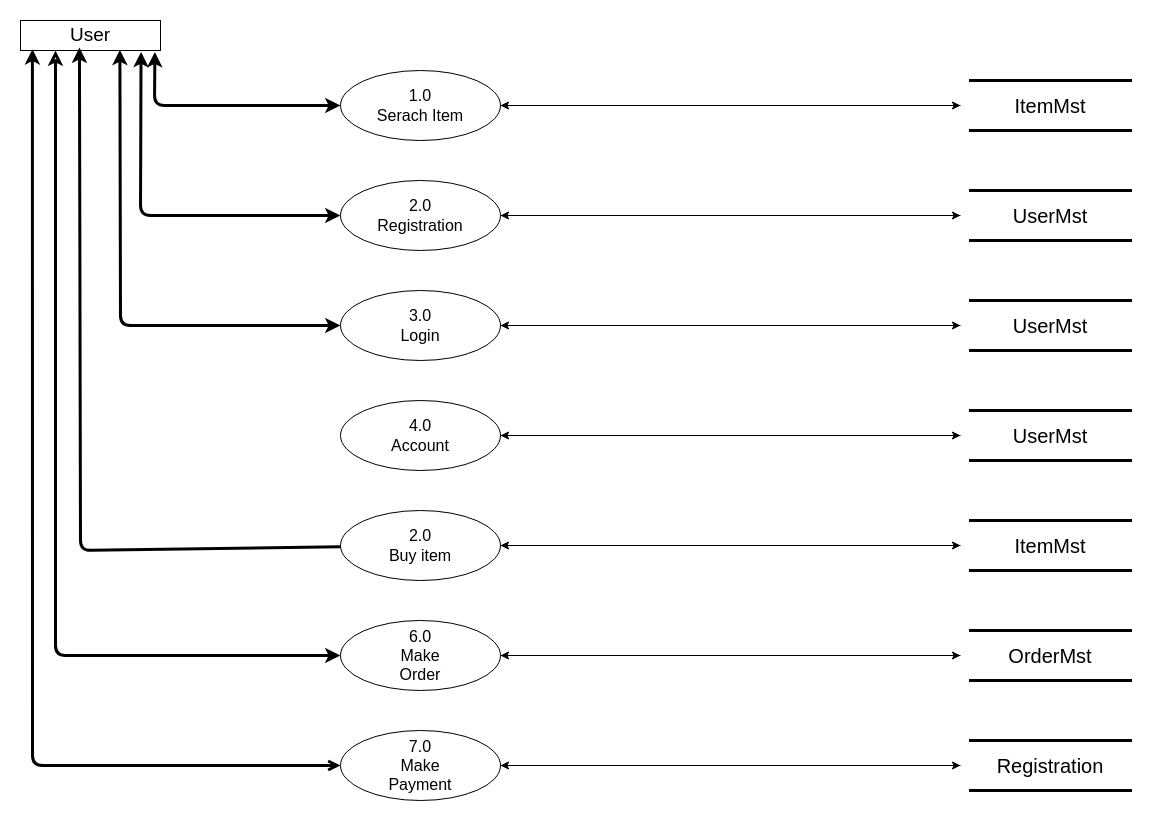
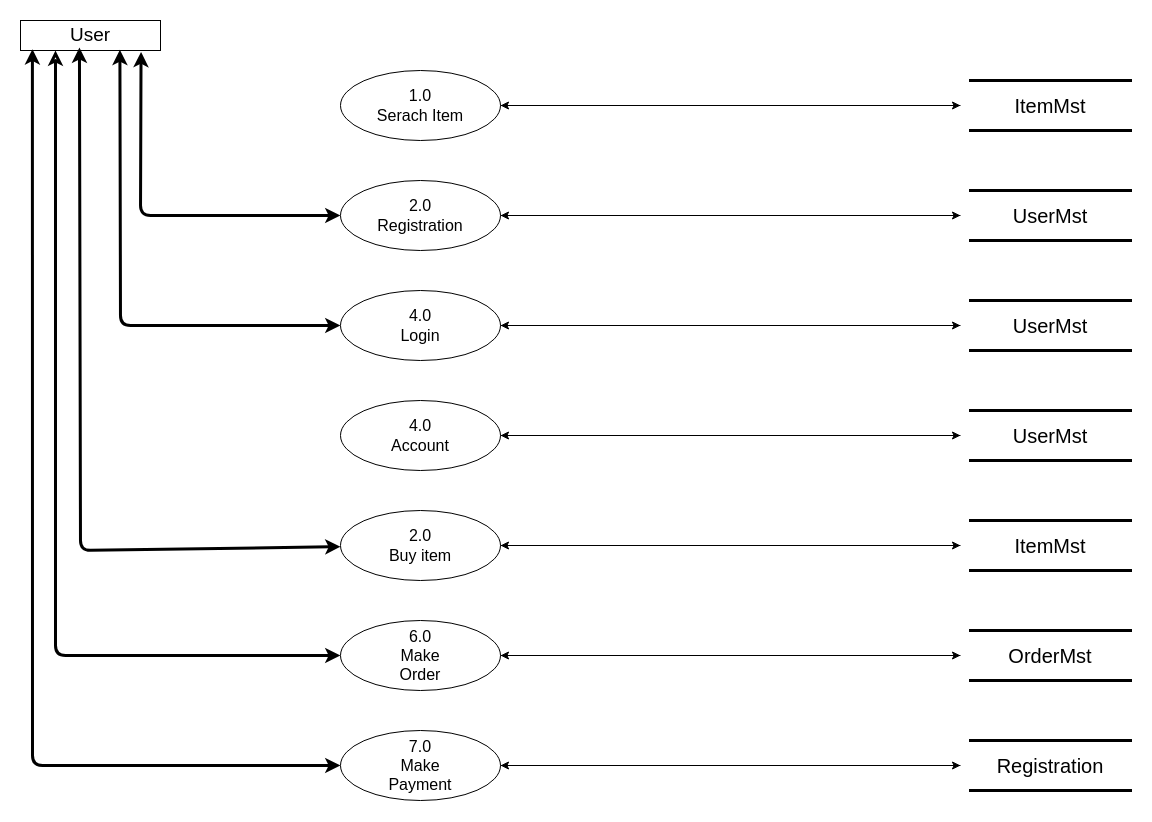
- <mxCell id="24" value="" style="endArrow=classic;html=1;exitX=0.96;exitY=1.048;exitDx=0;exitDy=0;exitPerimeter=0;startArrow=classic;strokeWidth=3;" parent="1" source="2" target="3" edge="1"><mxGeometry as="geometry"><Array as="points"><mxPoint x="154" y="105" /></Array></mxGeometry></mxCell>
- <mxCell id="5" value="&lt;font style=&quot;font-size: 16px;&quot;&gt;3.0&lt;br&gt;Login&lt;/font&gt;" style="shape=ellipse;whiteSpace=wrap;html=1;" parent="1" vertex="1"><mxGeometry x="340" y="290" width="160" height="70" as="geometry" /></mxCell>
+ <mxCell id="5" value="&lt;font style=&quot;font-size: 16px;&quot;&gt;4.0&lt;br&gt;Login&lt;/font&gt;" style="shape=ellipse;whiteSpace=wrap;html=1;" parent="1" vertex="1"><mxGeometry x="340" y="290" width="160" height="70" as="geometry" /></mxCell>
- <mxCell id="27" value="" style="endArrow=none;html=1;exitX=0.421;exitY=0.9;exitDx=0;exitDy=0;exitPerimeter=0;strokeWidth=3;startArrow=classic;" parent="1" source="2" target="7" edge="1"><mxGeometry as="geometry"><Array as="points"><mxPoint x="80" y="550" /></Array></mxGeometry></mxCell>
+ <mxCell id="27" value="" style="endArrow=classic;html=1;exitX=0.421;exitY=0.9;exitDx=0;exitDy=0;exitPerimeter=0;strokeWidth=3;startArrow=classic;" parent="1" source="2" target="7" edge="1"><mxGeometry as="geometry"><Array as="points"><mxPoint x="80" y="550" /></Array></mxGeometry></mxCell>
- <mxCell id="29" value="" style="endArrow=open;html=1;strokeWidth=3;exitX=0.085;exitY=0.956;exitDx=0;exitDy=0;exitPerimeter=0;startArrow=classic;" parent="1" source="2" target="9" edge="1"><mxGeometry as="geometry"><Array as="points"><mxPoint x="32" y="765" /></Array></mxGeometry></mxCell>
+ <mxCell id="29" value="" style="endArrow=classic;html=1;strokeWidth=3;exitX=0.085;exitY=0.956;exitDx=0;exitDy=0;exitPerimeter=0;startArrow=classic;" parent="1" source="2" target="9" edge="1"><mxGeometry as="geometry"><Array as="points"><mxPoint x="32" y="765" /></Array></mxGeometry></mxCell>
